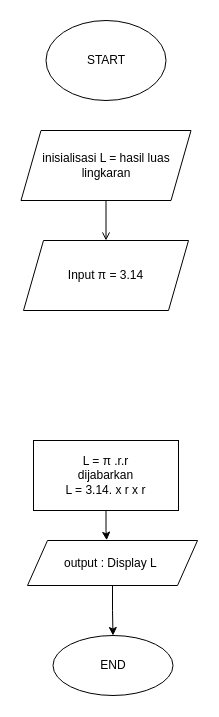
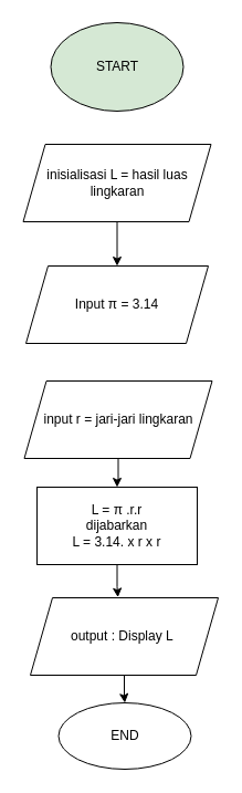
- <mxCell id="2" value="START" style="ellipse;whiteSpace=wrap;html=1;" vertex="1" parent="1"><mxGeometry x="45.5" y="20" width="120" height="80" as="geometry" /></mxCell>
+ <mxCell id="2" value="START" style="ellipse;whiteSpace=wrap;html=1;fillColor=#d5e8d4;" vertex="1" parent="1"><mxGeometry x="45.5" y="20" width="120" height="80" as="geometry" /></mxCell>
- <mxCell id="8" style="edgeStyle=orthogonalEdgeStyle;rounded=0;orthogonalLoop=1;jettySize=auto;html=1;entryX=0.5;entryY=0;entryDx=0;entryDy=0;endArrow=open;" edge="1" parent="1" source="9" target="3"><mxGeometry relative="1" as="geometry" /></mxCell>
+ <mxCell id="8" style="edgeStyle=orthogonalEdgeStyle;rounded=0;orthogonalLoop=1;jettySize=auto;html=1;entryX=0.5;entryY=0;entryDx=0;entryDy=0;" edge="1" parent="1" source="9" target="3"><mxGeometry relative="1" as="geometry" /></mxCell>
+ <mxCell id="5" value="input r = jari-jari lingkaran" style="shape=parallelogram;perimeter=parallelogramPerimeter;whiteSpace=wrap;html=1;fixedSize=1;" vertex="1" parent="1"><mxGeometry x="21.5" y="344" width="170" height="70" as="geometry" /></mxCell>
+ <mxCell id="4" style="edgeStyle=orthogonalEdgeStyle;rounded=0;orthogonalLoop=1;jettySize=auto;html=1;entryX=0.5;entryY=0;entryDx=0;entryDy=0;" edge="1" parent="1" source="5" target="7"><mxGeometry relative="1" as="geometry" /></mxCell>
- <mxCell id="11" value="output : Display L&amp;nbsp;" style="shape=parallelogram;perimeter=parallelogramPerimeter;whiteSpace=wrap;html=1;fixedSize=1;" vertex="1" parent="1"><mxGeometry x="27" y="540" width="170" height="45" as="geometry" /></mxCell>
+ <mxCell id="11" value="output : Display L&amp;nbsp;" style="shape=parallelogram;perimeter=parallelogramPerimeter;whiteSpace=wrap;html=1;fixedSize=1;" vertex="1" parent="1"><mxGeometry x="27" y="540" width="170" height="70" as="geometry" /></mxCell>
